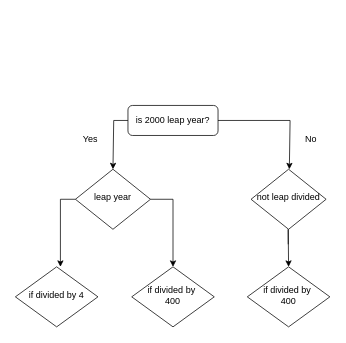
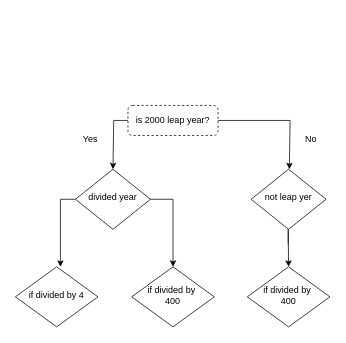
- <mxCell id="6" value="is 2000 leap year?" style="rounded=1;whiteSpace=wrap;html=1;fontSize=12;glass=0;strokeWidth=1;shadow=0;" vertex="1" parent="1"><mxGeometry x="170" y="140" width="120" height="40" as="geometry" /></mxCell>
+ <mxCell id="6" value="is 2000 leap year?" style="rounded=1;whiteSpace=wrap;html=1;fontSize=12;glass=0;strokeWidth=1;shadow=0;dashed=1;" vertex="1" parent="1"><mxGeometry x="170" y="140" width="120" height="40" as="geometry" /></mxCell>
- <mxCell id="7" value="leap year" style="rhombus;whiteSpace=wrap;html=1;shadow=0;fontFamily=Helvetica;fontSize=12;align=center;strokeWidth=1;spacing=6;spacingTop=-4;" vertex="1" parent="1"><mxGeometry x="100" y="225" width="100" height="80" as="geometry" /></mxCell>
+ <mxCell id="7" value="divided year" style="rhombus;whiteSpace=wrap;html=1;shadow=0;fontFamily=Helvetica;fontSize=12;align=center;strokeWidth=1;spacing=6;spacingTop=-4;" vertex="1" parent="1"><mxGeometry x="100" y="225" width="100" height="80" as="geometry" /></mxCell>
- <mxCell id="8" value="not leap divided" style="rhombus;whiteSpace=wrap;html=1;shadow=0;fontFamily=Helvetica;fontSize=12;align=center;strokeWidth=1;spacing=6;spacingTop=-4;" vertex="1" parent="1"><mxGeometry x="334" y="225" width="100" height="80" as="geometry" /></mxCell>
+ <mxCell id="8" value="not leap yer" style="rhombus;whiteSpace=wrap;html=1;shadow=0;fontFamily=Helvetica;fontSize=12;align=center;strokeWidth=1;spacing=6;spacingTop=-4;" vertex="1" parent="1"><mxGeometry x="334" y="225" width="100" height="80" as="geometry" /></mxCell>
